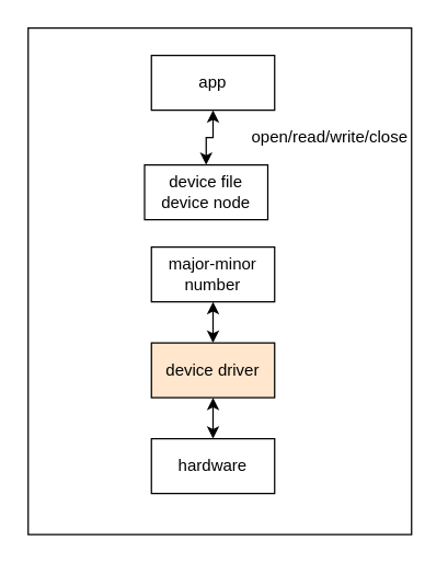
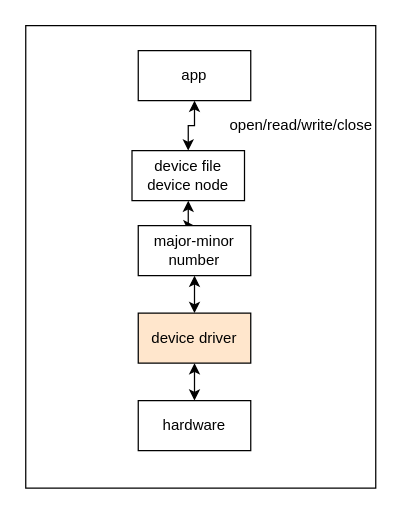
+ <mxCell id="5" value="" style="edgeStyle=orthogonalEdgeStyle;rounded=0;orthogonalLoop=1;jettySize=auto;html=1;startArrow=classic;startFill=1;" edge="1" parent="1" source="6" target="8"><mxGeometry relative="1" as="geometry" /></mxCell>
